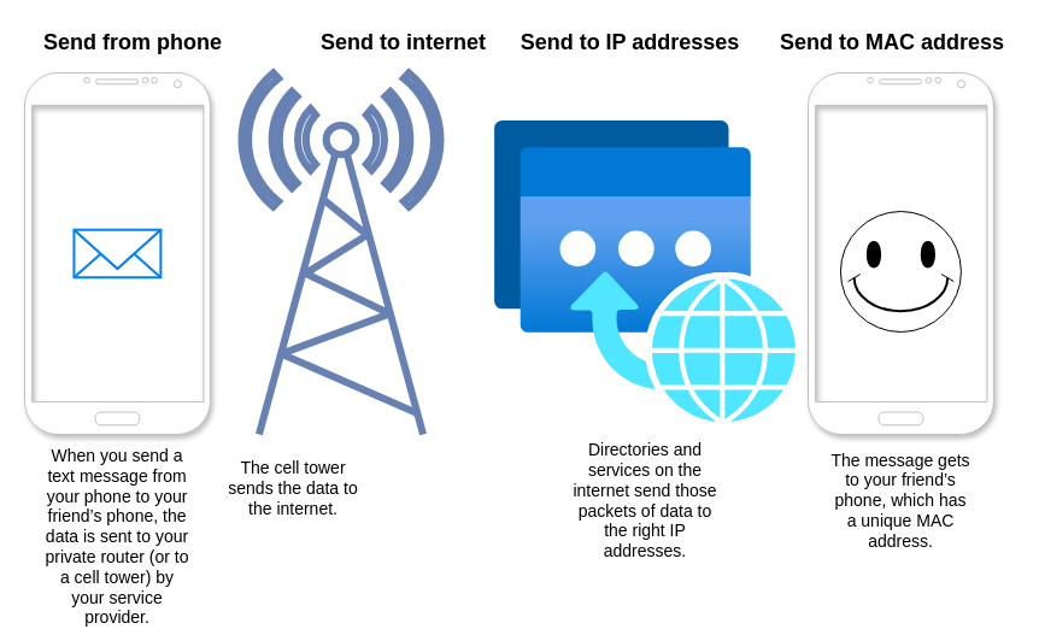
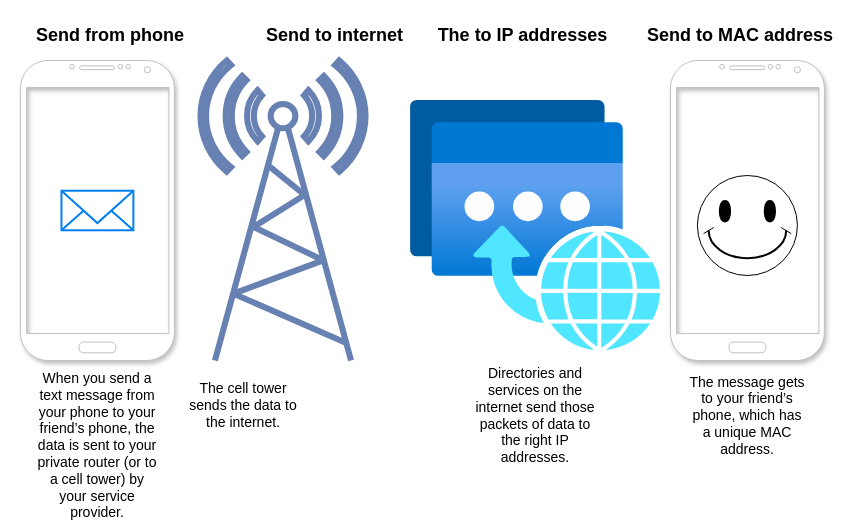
- <mxCell id="8" value="&lt;b&gt;&lt;font style=&quot;font-size: 18px;&quot;&gt;Send to IP addresses&lt;/font&gt;&lt;/b&gt;" style="text;strokeColor=none;align=center;fillColor=none;html=1;verticalAlign=middle;whiteSpace=wrap;rounded=0;" vertex="1" parent="1"><mxGeometry x="425" y="20" width="195" height="30" as="geometry" /></mxCell>
+ <mxCell id="8" value="&lt;b&gt;&lt;font style=&quot;font-size: 18px;&quot;&gt;The to IP addresses&lt;/font&gt;&lt;/b&gt;" style="text;strokeColor=none;align=center;fillColor=none;html=1;verticalAlign=middle;whiteSpace=wrap;rounded=0;" vertex="1" parent="1"><mxGeometry x="425" y="20" width="195" height="30" as="geometry" /></mxCell>
